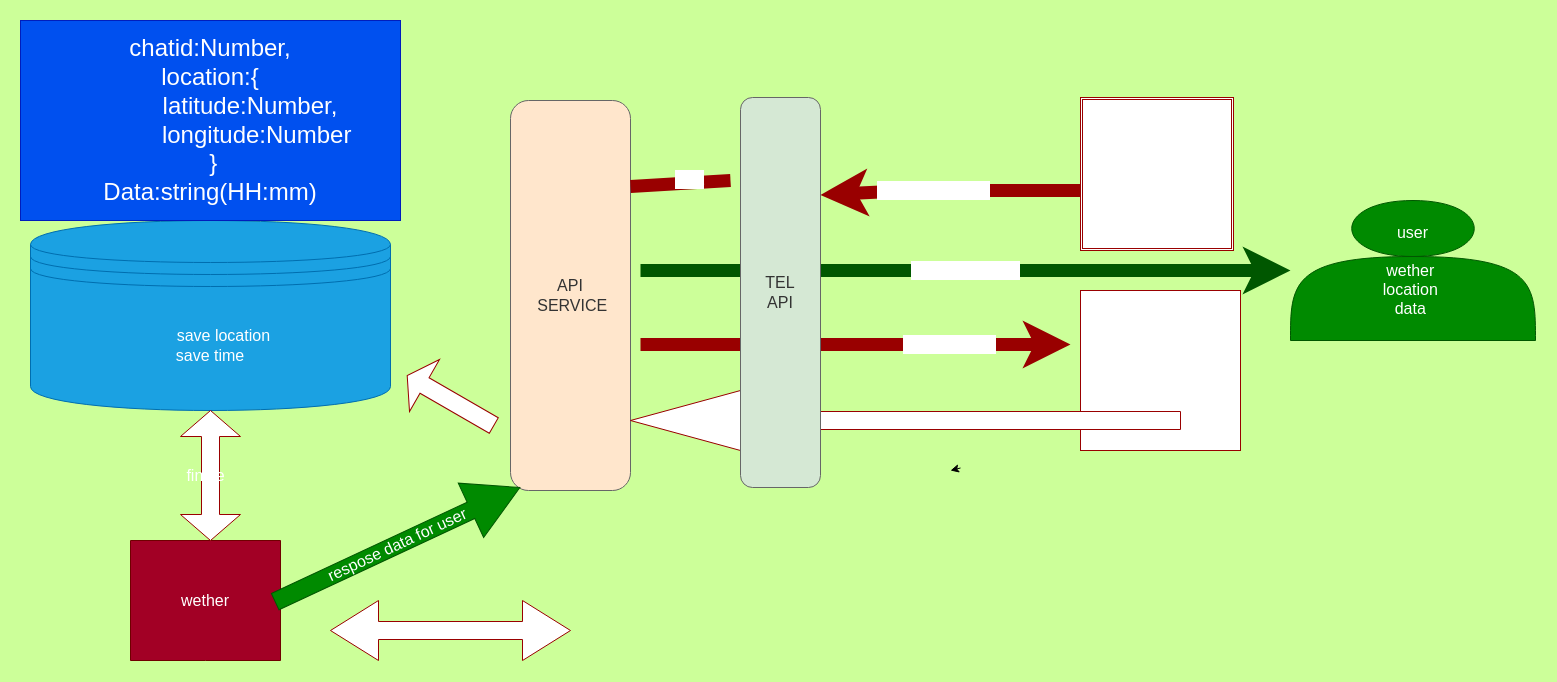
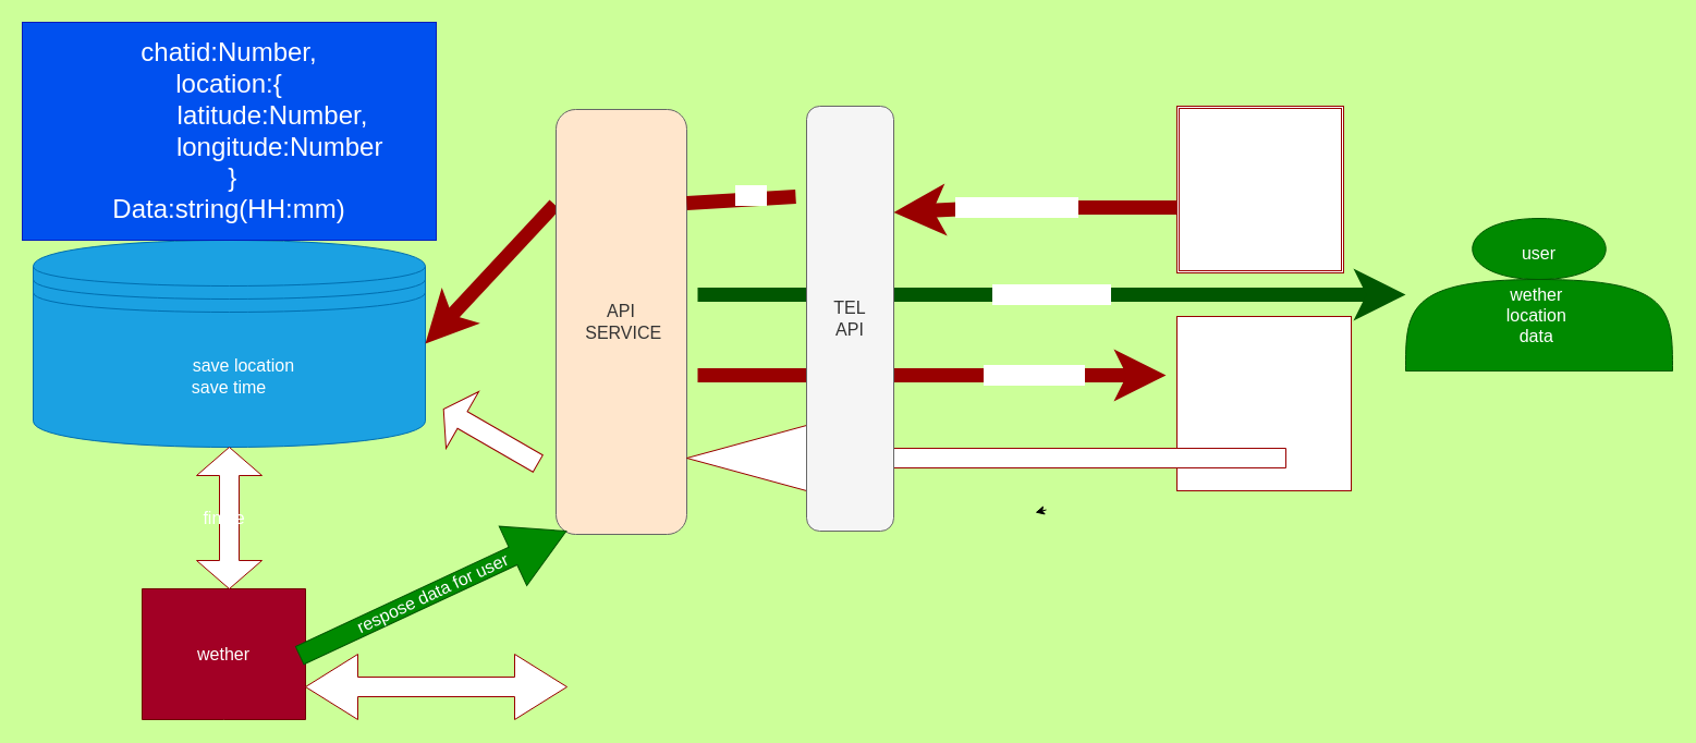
+ <mxCell id="7" style="edgeStyle=none;html=1;entryX=1;entryY=0.5;entryDx=0;entryDy=0;fontSize=16;fontColor=#FFFFFF;strokeColor=#990000;strokeWidth=13;startArrow=none;exitX=-0.01;exitY=0.224;exitDx=0;exitDy=0;exitPerimeter=0;" parent="1" source="9" target="4" edge="1"><mxGeometry relative="1" as="geometry" /></mxCell>
- <mxCell id="23" value="TEL&lt;br&gt;API&lt;br&gt;" style="rounded=1;whiteSpace=wrap;html=1;fontSize=16;fontColor=#333333;strokeColor=#666666;fillColor=#d5e8d4;" vertex="1" parent="1"><mxGeometry x="740" y="97" width="80" height="390" as="geometry" /></mxCell>
+ <mxCell id="23" value="TEL&lt;br&gt;API&lt;br&gt;" style="rounded=1;whiteSpace=wrap;html=1;fontSize=16;fontColor=#333333;strokeColor=#666666;fillColor=#f5f5f5;" vertex="1" parent="1"><mxGeometry x="740" y="97" width="80" height="390" as="geometry" /></mxCell>
- <mxCell id="19" value="get forcast&amp;nbsp;" style="shape=doubleArrow;whiteSpace=wrap;html=1;fontSize=16;fontColor=#FFFFFF;strokeColor=#990000;" parent="1" vertex="1"><mxGeometry x="330" y="600" width="240" height="60" as="geometry" /></mxCell>
+ <mxCell id="19" value="get forcast&amp;nbsp;" style="shape=doubleArrow;whiteSpace=wrap;html=1;fontSize=16;fontColor=#FFFFFF;strokeColor=#990000;" parent="1" vertex="1"><mxGeometry x="280" y="600" width="240" height="60" as="geometry" /></mxCell>
